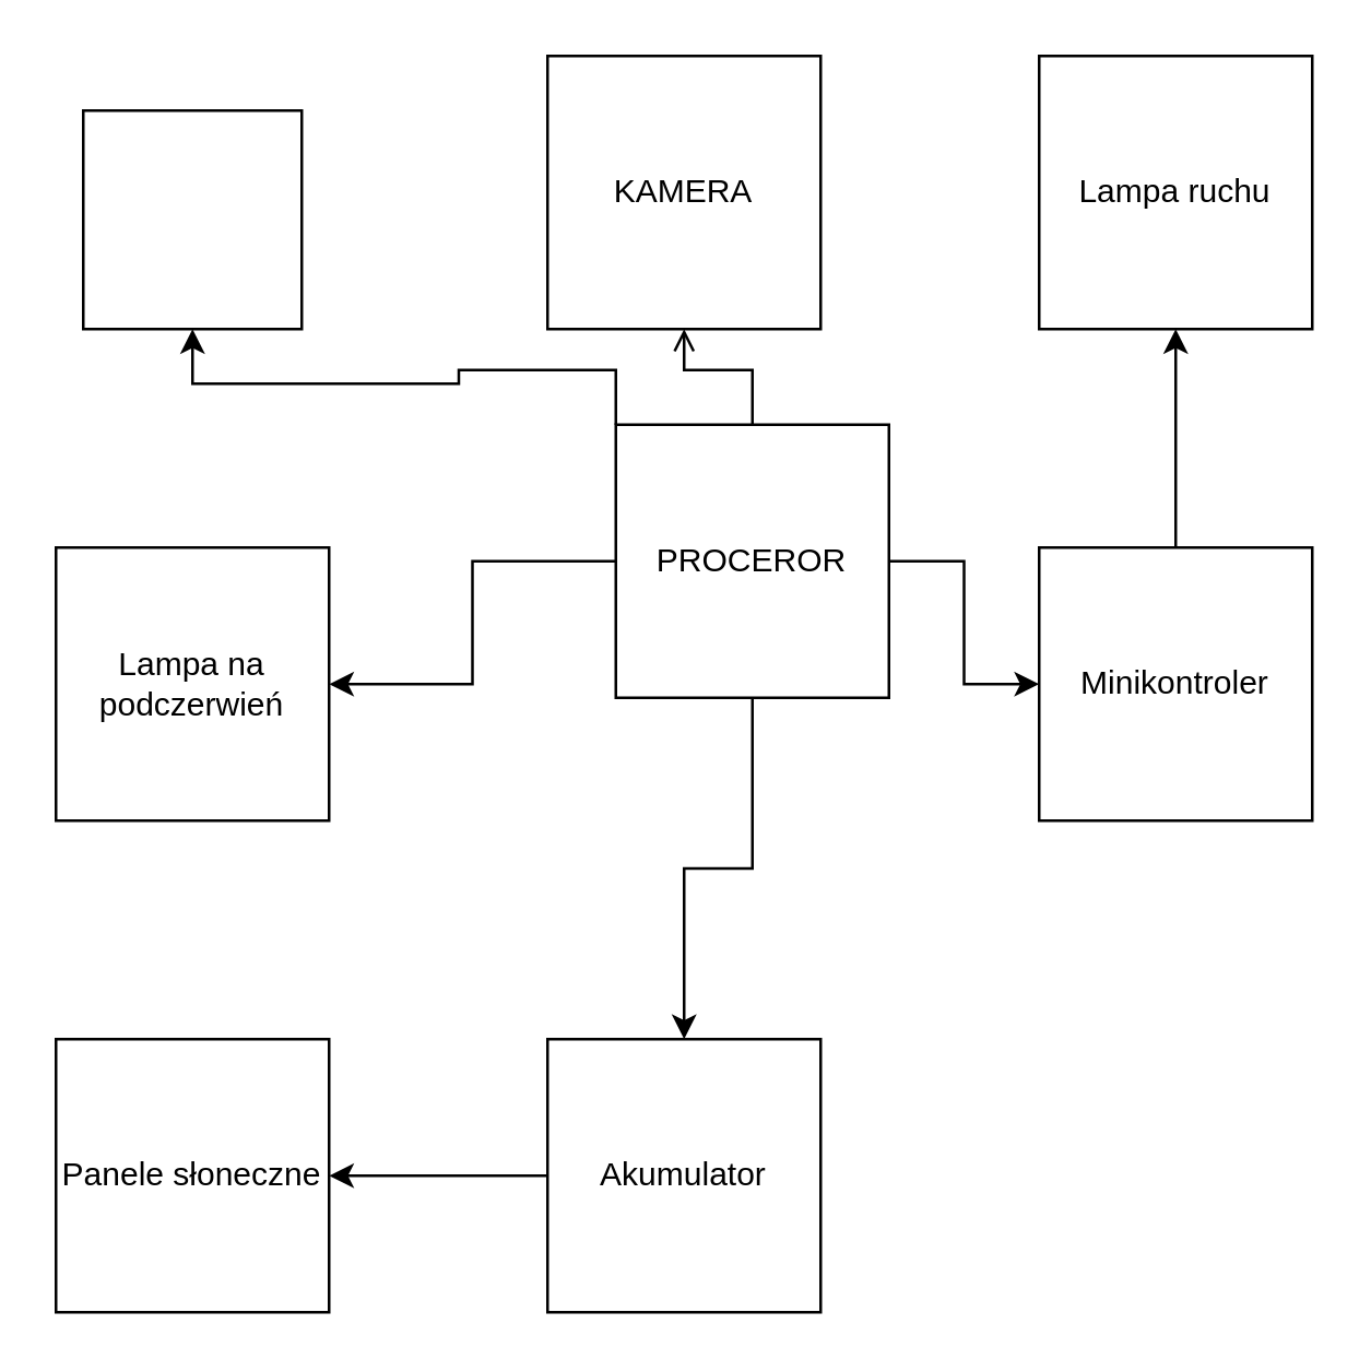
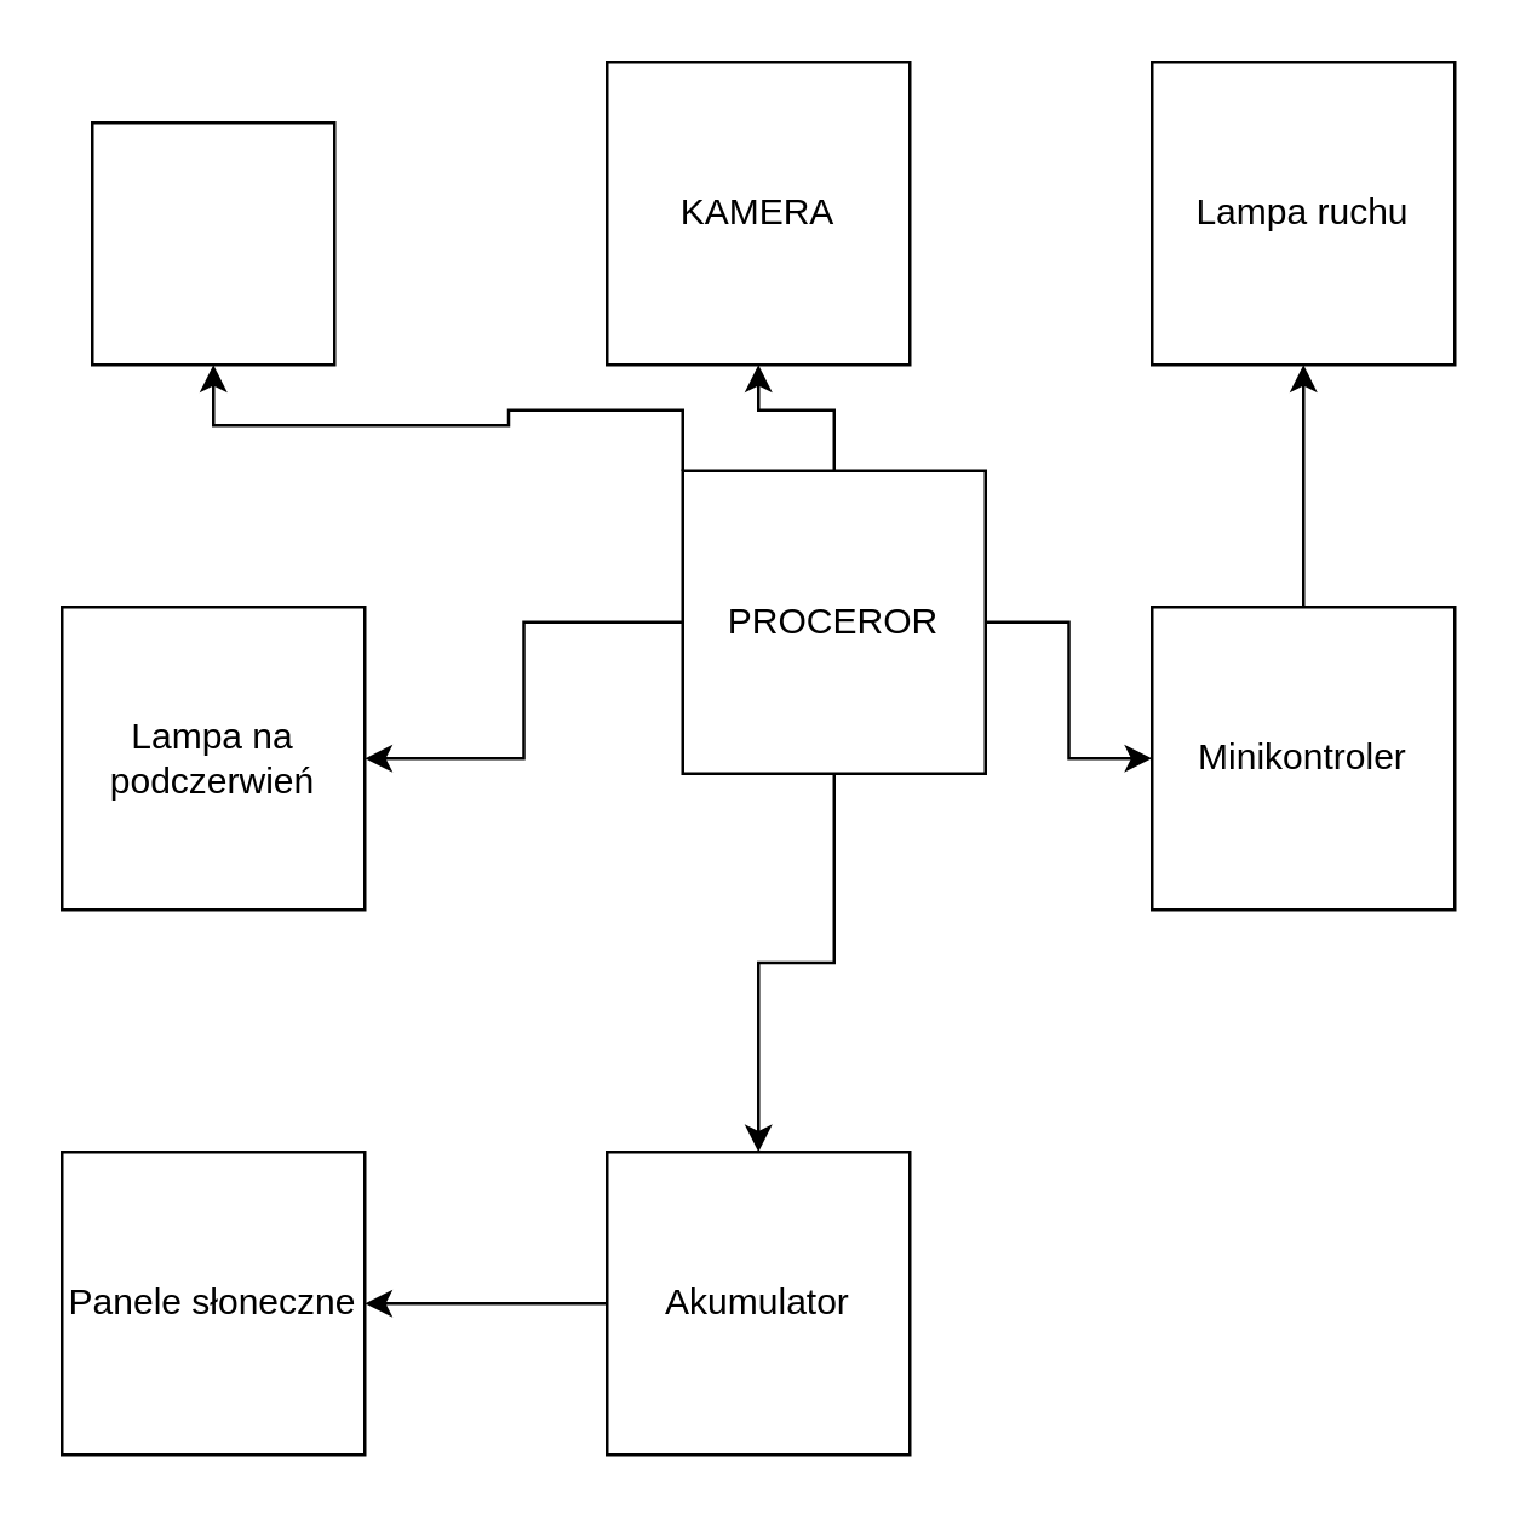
- <mxCell id="2" value="" style="edgeStyle=orthogonalEdgeStyle;rounded=0;orthogonalLoop=1;jettySize=auto;html=1;endArrow=open;" parent="1" source="7" target="8" edge="1"><mxGeometry relative="1" as="geometry" /></mxCell>
+ <mxCell id="2" value="" style="edgeStyle=orthogonalEdgeStyle;rounded=0;orthogonalLoop=1;jettySize=auto;html=1;" parent="1" source="7" target="8" edge="1"><mxGeometry relative="1" as="geometry" /></mxCell>
